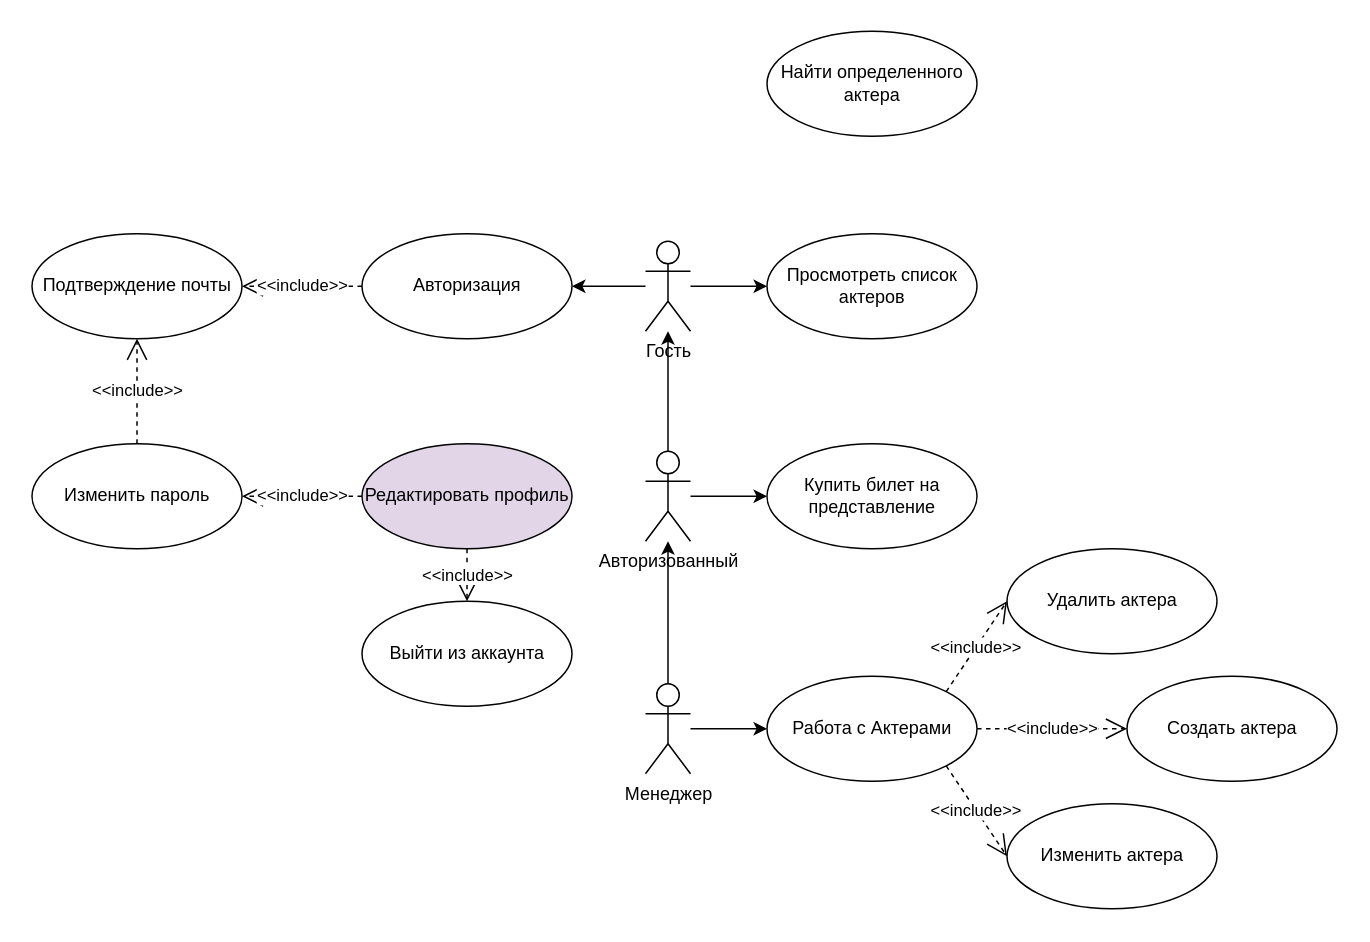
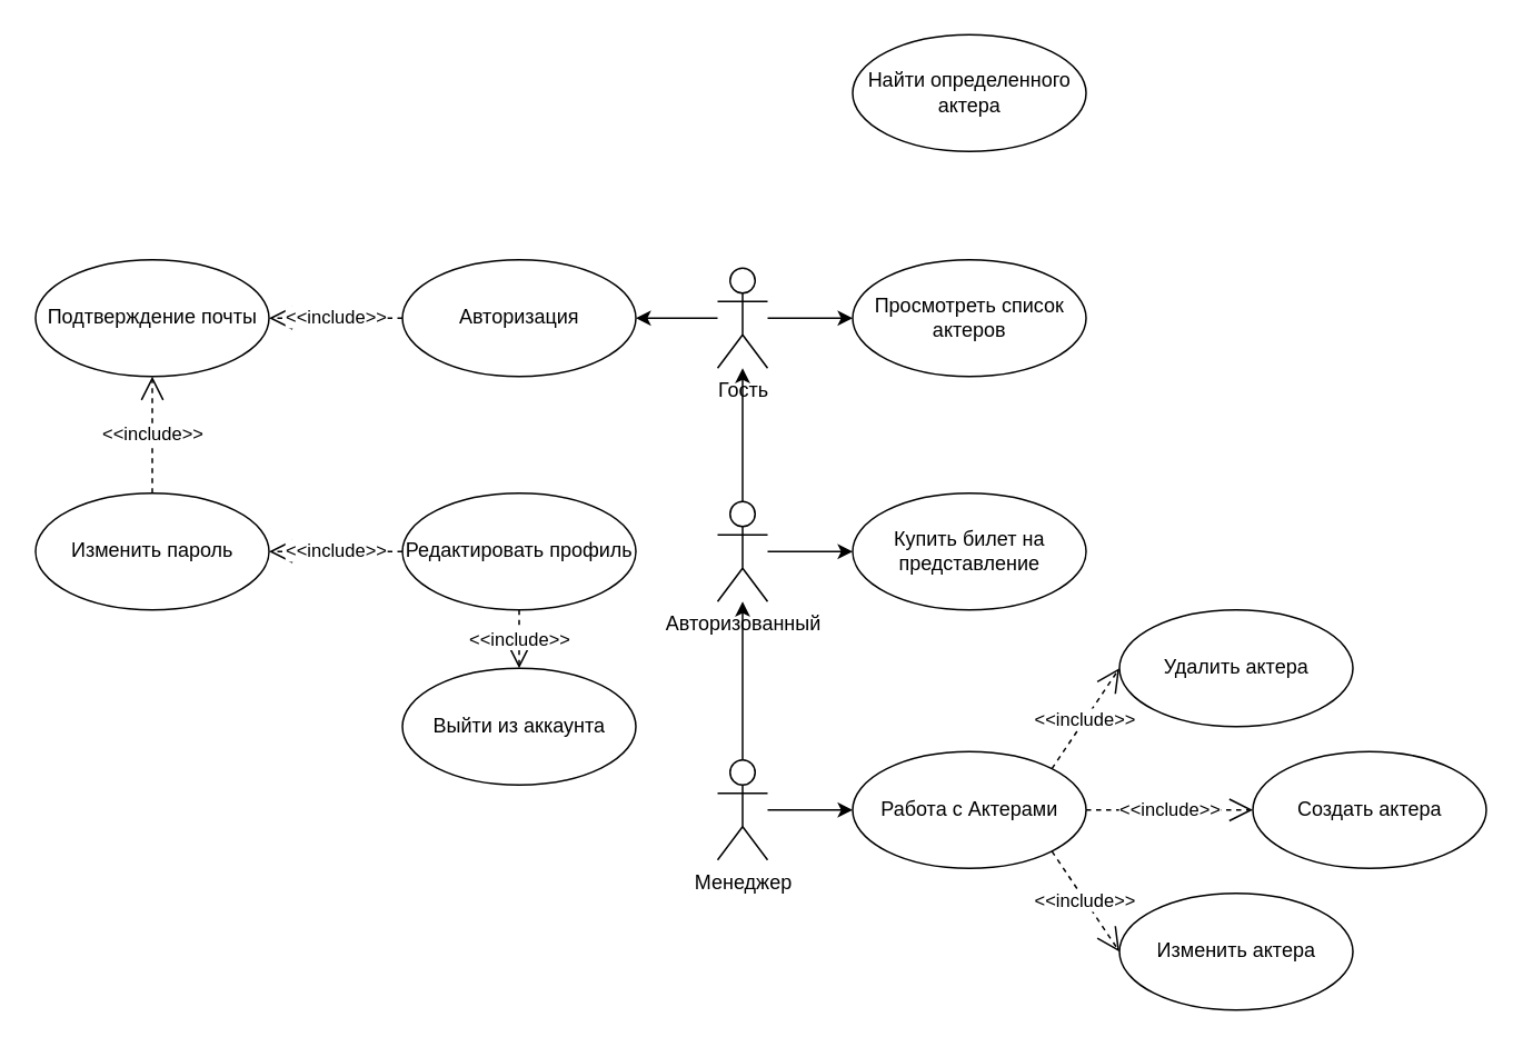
- <mxCell id="13" value="Редактировать профиль" style="ellipse;whiteSpace=wrap;html=1;fillColor=#e1d5e7;" vertex="1" parent="1"><mxGeometry x="240.667" y="295.333" width="140" height="70" as="geometry" /></mxCell>
+ <mxCell id="13" value="Редактировать профиль" style="ellipse;whiteSpace=wrap;html=1;" vertex="1" parent="1"><mxGeometry x="240.667" y="295.333" width="140" height="70" as="geometry" /></mxCell>
